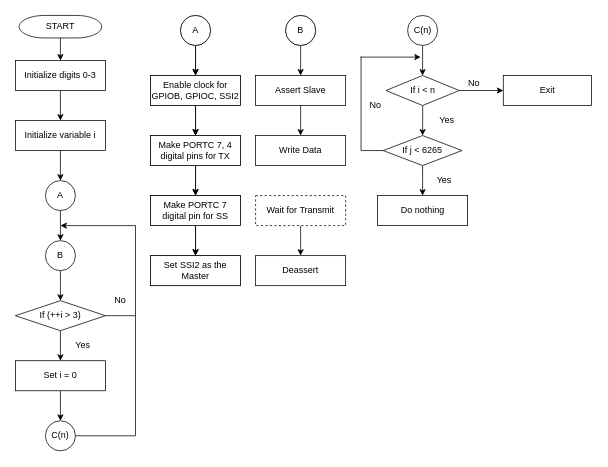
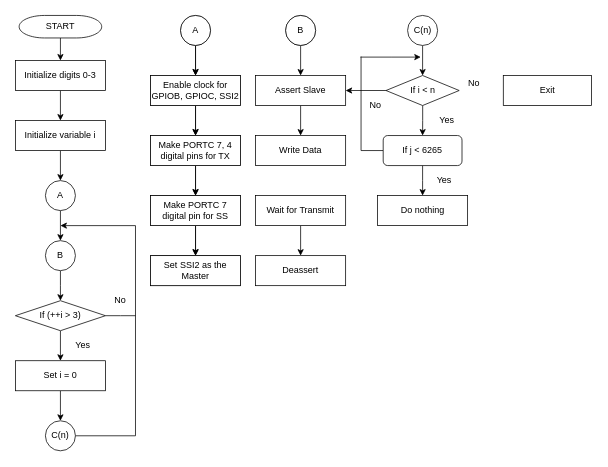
- <mxCell id="52" style="edgeStyle=orthogonalEdgeStyle;rounded=0;orthogonalLoop=1;jettySize=auto;html=1;entryX=0;entryY=0.5;entryDx=0;entryDy=0;startArrow=none;startFill=0;endArrow=classic;endFill=1;" edge="1" parent="1" source="53" target="63"><mxGeometry relative="1" as="geometry" /></mxCell>
+ <mxCell id="52" style="edgeStyle=orthogonalEdgeStyle;rounded=0;orthogonalLoop=1;jettySize=auto;html=1;startArrow=none;startFill=0;endArrow=classic;endFill=1;" edge="1" parent="1" source="53" target="43"><mxGeometry relative="1" as="geometry" /></mxCell>
- <mxCell id="56" value="If j &amp;lt; 6265" style="rhombus;whiteSpace=wrap;html=1;strokeWidth=1;" vertex="1" parent="1"><mxGeometry x="510" y="180" width="105" height="40" as="geometry" /></mxCell>
+ <mxCell id="56" value="If j &amp;lt; 6265" style="whiteSpace=wrap;html=1;strokeWidth=1;rounded=1;" vertex="1" parent="1"><mxGeometry x="510" y="180" width="105" height="40" as="geometry" /></mxCell>
- <mxCell id="46" value="Wait for Transmit" style="rounded=0;whiteSpace=wrap;html=1;strokeWidth=1;dashed=1;" vertex="1" parent="1"><mxGeometry x="340" y="260" width="120" height="40" as="geometry" /></mxCell>
+ <mxCell id="46" value="Wait for Transmit" style="rounded=0;whiteSpace=wrap;html=1;strokeWidth=1;" vertex="1" parent="1"><mxGeometry x="340" y="260" width="120" height="40" as="geometry" /></mxCell>
